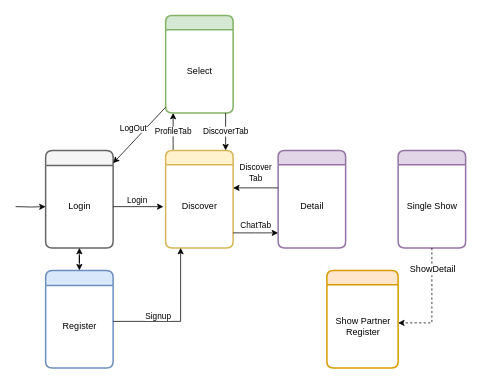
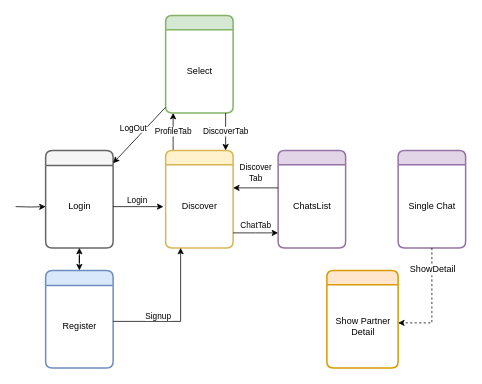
- <mxCell id="8" value="Detail" style="text;html=1;align=center;verticalAlign=middle;resizable=0;points=[];;autosize=1;" parent="7" vertex="1"><mxGeometry y="19" width="90" height="111" as="geometry" /></mxCell>
+ <mxCell id="8" value="ChatsList" style="text;html=1;align=center;verticalAlign=middle;resizable=0;points=[];;autosize=1;" parent="7" vertex="1"><mxGeometry y="19" width="90" height="111" as="geometry" /></mxCell>
- <mxCell id="10" value="Single Show" style="text;html=1;align=center;verticalAlign=middle;resizable=0;points=[];;autosize=1;" parent="9" vertex="1"><mxGeometry y="19" width="90" height="111" as="geometry" /></mxCell>
+ <mxCell id="10" value="Single Chat" style="text;html=1;align=center;verticalAlign=middle;resizable=0;points=[];;autosize=1;" parent="9" vertex="1"><mxGeometry y="19" width="90" height="111" as="geometry" /></mxCell>
- <mxCell id="12" value="Show Partner &lt;br&gt;Register" style="text;html=1;align=center;verticalAlign=middle;resizable=0;points=[];;autosize=1;" parent="11" vertex="1"><mxGeometry y="19" width="95" height="111" as="geometry" /></mxCell>
+ <mxCell id="12" value="Show Partner &lt;br&gt;Detail" style="text;html=1;align=center;verticalAlign=middle;resizable=0;points=[];;autosize=1;" parent="11" vertex="1"><mxGeometry y="19" width="95" height="111" as="geometry" /></mxCell>
